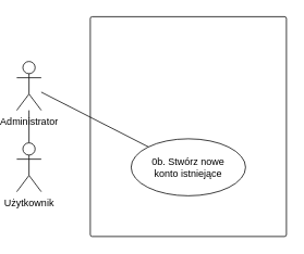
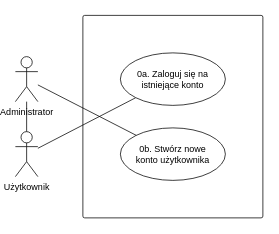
+ <mxCell id="7" value="0a. Zaloguj się na &lt;br&gt;istniejące konto" style="ellipse;whiteSpace=wrap;html=1;" parent="1" vertex="1"><mxGeometry x="160" y="70" width="140" height="70" as="geometry" /></mxCell>
+ <mxCell id="4" style="rounded=0;orthogonalLoop=1;jettySize=auto;html=1;entryX=0;entryY=1;entryDx=0;entryDy=0;endArrow=none;endFill=0;" parent="1" source="5" target="7" edge="1"><mxGeometry relative="1" as="geometry" /></mxCell>
- <mxCell id="6" value="0b. Stwórz nowe &lt;br&gt;konto istniejące" style="ellipse;whiteSpace=wrap;html=1;" parent="1" vertex="1"><mxGeometry x="160" y="170" width="140" height="70" as="geometry" /></mxCell>
+ <mxCell id="6" value="0b. Stwórz nowe &lt;br&gt;konto użytkownika" style="ellipse;whiteSpace=wrap;html=1;" parent="1" vertex="1"><mxGeometry x="160" y="170" width="140" height="70" as="geometry" /></mxCell>
